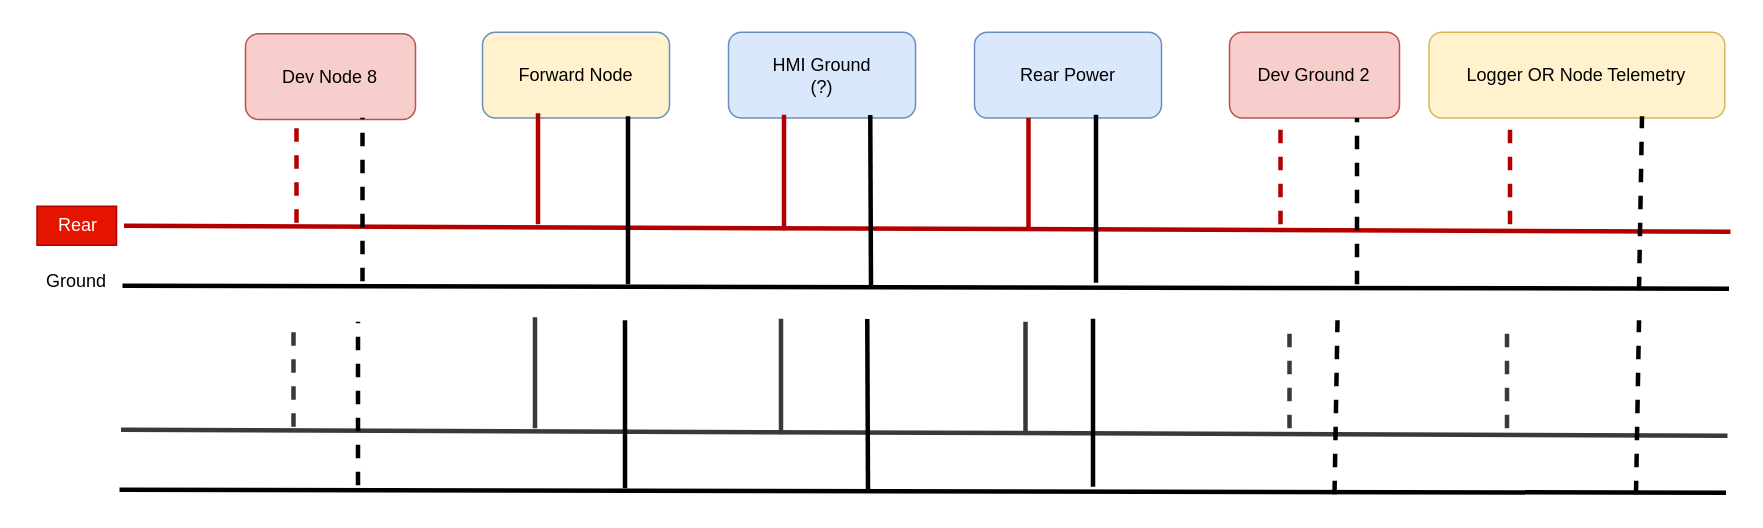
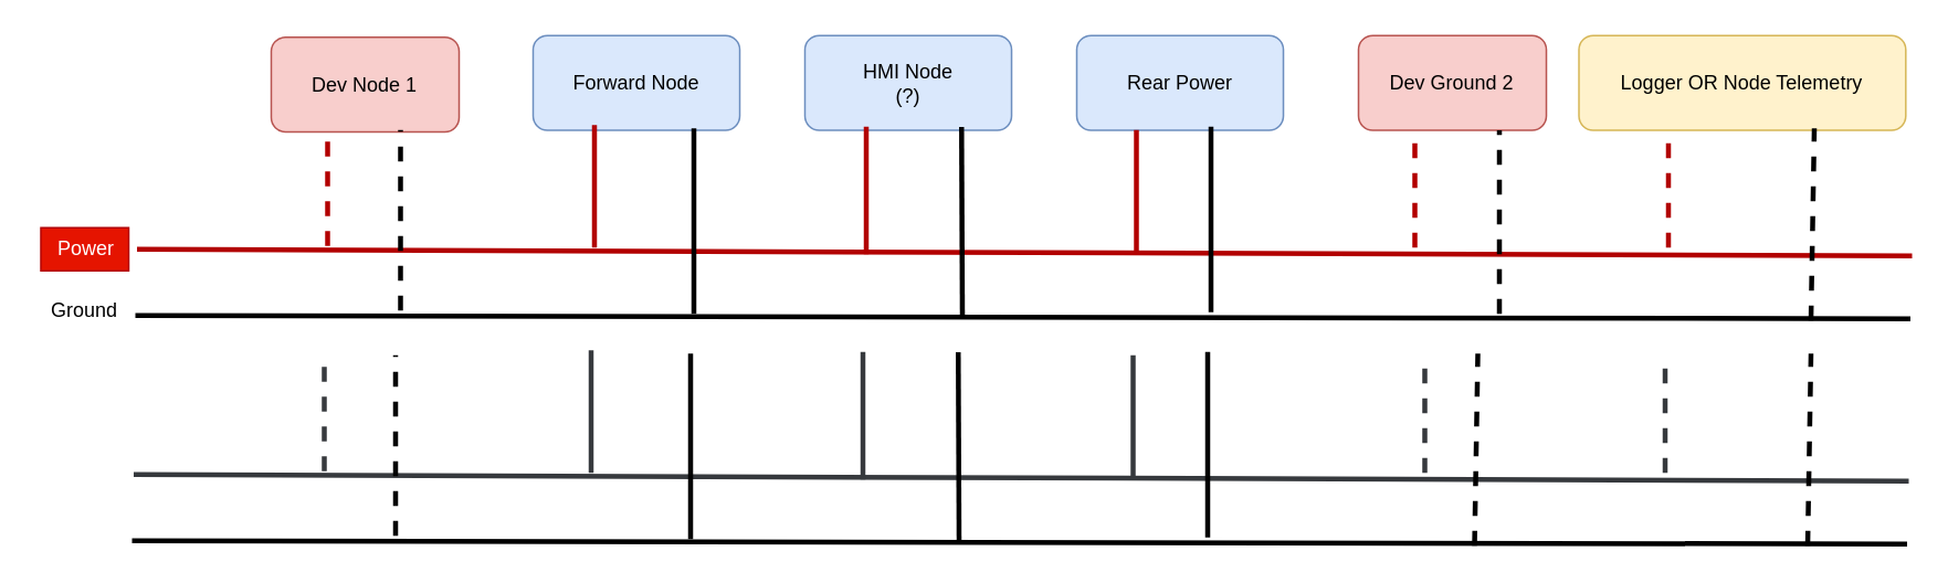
- <mxCell id="2" value="&lt;div&gt;Forward Node&lt;/div&gt;" style="rounded=1;whiteSpace=wrap;html=1;fillColor=#fff2cc;strokeColor=#6c8ebf;" parent="1" vertex="1"><mxGeometry x="321" y="20.996" width="124.676" height="57.141" as="geometry" /></mxCell>
+ <mxCell id="2" value="&lt;div&gt;Forward Node&lt;/div&gt;" style="rounded=1;whiteSpace=wrap;html=1;fillColor=#dae8fc;strokeColor=#6c8ebf;" parent="1" vertex="1"><mxGeometry x="321" y="20.996" width="124.676" height="57.141" as="geometry" /></mxCell>
- <mxCell id="3" value="&lt;div&gt;HMI Ground&lt;br&gt;&lt;/div&gt;(?)" style="rounded=1;whiteSpace=wrap;html=1;fillColor=#dae8fc;strokeColor=#6c8ebf;" parent="1" vertex="1"><mxGeometry x="485" y="20.996" width="124.676" height="57.141" as="geometry" /></mxCell>
+ <mxCell id="3" value="&lt;div&gt;HMI Node&lt;br&gt;&lt;/div&gt;(?)" style="rounded=1;whiteSpace=wrap;html=1;fillColor=#dae8fc;strokeColor=#6c8ebf;" parent="1" vertex="1"><mxGeometry x="485" y="20.996" width="124.676" height="57.141" as="geometry" /></mxCell>
- <mxCell id="6" value="Dev Node 8" style="rounded=1;whiteSpace=wrap;html=1;fillColor=#f8cecc;strokeColor=#b85450;" parent="1" vertex="1"><mxGeometry x="163.001" y="21.996" width="113.341" height="57.141" as="geometry" /></mxCell>
+ <mxCell id="6" value="Dev Node 1" style="rounded=1;whiteSpace=wrap;html=1;fillColor=#f8cecc;strokeColor=#b85450;" parent="1" vertex="1"><mxGeometry x="163.001" y="21.996" width="113.341" height="57.141" as="geometry" /></mxCell>
- <mxCell id="10" value="Rear" style="text;html=1;align=center;verticalAlign=middle;resizable=0;points=[];autosize=1;strokeColor=#B20000;fillColor=#e51400;fontColor=#ffffff;" parent="1" vertex="1"><mxGeometry x="24" y="137" width="53" height="26" as="geometry" /></mxCell>
+ <mxCell id="10" value="Power" style="text;html=1;align=center;verticalAlign=middle;resizable=0;points=[];autosize=1;strokeColor=#B20000;fillColor=#e51400;fontColor=#ffffff;" parent="1" vertex="1"><mxGeometry x="24" y="137" width="53" height="26" as="geometry" /></mxCell>
